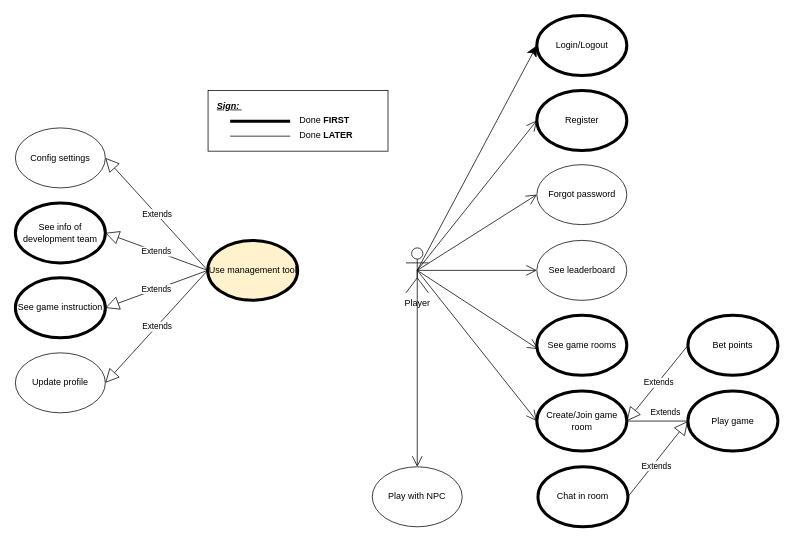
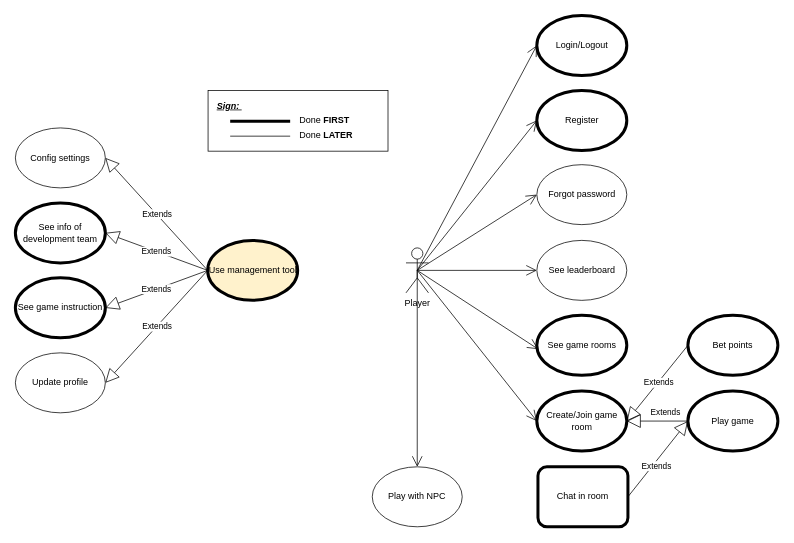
- <mxCell id="25" value="" style="endArrow=classic;endFill=1;endSize=12;html=1;exitX=0.5;exitY=0.5;exitDx=0;exitDy=0;exitPerimeter=0;entryX=0;entryY=0.5;entryDx=0;entryDy=0;" parent="2" source="3" target="4" edge="1"><mxGeometry width="160" relative="1" as="geometry"><mxPoint x="556" y="360.0" as="sourcePoint" /><mxPoint x="715.5" y="561" as="targetPoint" /></mxGeometry></mxCell>
+ <mxCell id="25" value="" style="endArrow=open;endFill=1;endSize=12;html=1;exitX=0.5;exitY=0.5;exitDx=0;exitDy=0;exitPerimeter=0;entryX=0;entryY=0.5;entryDx=0;entryDy=0;" parent="2" source="3" target="4" edge="1"><mxGeometry width="160" relative="1" as="geometry"><mxPoint x="556" y="360.0" as="sourcePoint" /><mxPoint x="715.5" y="561" as="targetPoint" /></mxGeometry></mxCell>
- <mxCell id="30" value="Extends" style="endArrow=none;endSize=16;endFill=0;html=1;exitX=0;exitY=0.5;exitDx=0;exitDy=0;entryX=1;entryY=0.5;entryDx=0;entryDy=0;" parent="2" source="19" target="18" edge="1"><mxGeometry x="-0.264" y="-11" width="160" relative="1" as="geometry"><mxPoint x="875" y="541" as="sourcePoint" /><mxPoint x="814" y="541" as="targetPoint" /><mxPoint as="offset" /></mxGeometry></mxCell>
+ <mxCell id="30" value="Extends" style="endArrow=block;endSize=16;endFill=0;html=1;exitX=0;exitY=0.5;exitDx=0;exitDy=0;entryX=1;entryY=0.5;entryDx=0;entryDy=0;" parent="2" source="19" target="18" edge="1"><mxGeometry x="-0.264" y="-11" width="160" relative="1" as="geometry"><mxPoint x="875" y="541" as="sourcePoint" /><mxPoint x="814" y="541" as="targetPoint" /><mxPoint as="offset" /></mxGeometry></mxCell>
- <mxCell id="26" value="Chat in room" style="ellipse;whiteSpace=wrap;html=1;strokeWidth=4;" parent="2" vertex="1"><mxGeometry x="697" y="602" width="120" height="80" as="geometry" /></mxCell>
+ <mxCell id="26" value="Chat in room" style="whiteSpace=wrap;html=1;strokeWidth=4;rounded=1;" parent="2" vertex="1"><mxGeometry x="697" y="602" width="120" height="80" as="geometry" /></mxCell>
